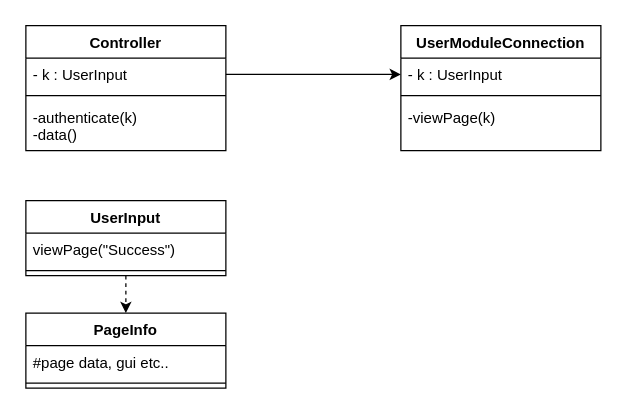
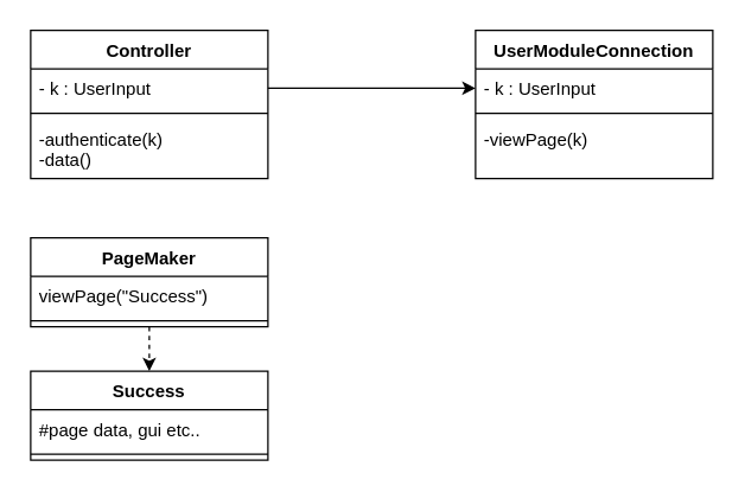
- <mxCell id="7" value="UserInput" style="swimlane;fontStyle=1;align=center;verticalAlign=top;childLayout=stackLayout;horizontal=1;startSize=26;horizontalStack=0;resizeParent=1;resizeParentMax=0;resizeLast=0;collapsible=1;marginBottom=0;" parent="1" vertex="1"><mxGeometry x="20" y="160" width="160" height="60" as="geometry" /></mxCell>
+ <mxCell id="7" value="PageMaker" style="swimlane;fontStyle=1;align=center;verticalAlign=top;childLayout=stackLayout;horizontal=1;startSize=26;horizontalStack=0;resizeParent=1;resizeParentMax=0;resizeLast=0;collapsible=1;marginBottom=0;" parent="1" vertex="1"><mxGeometry x="20" y="160" width="160" height="60" as="geometry" /></mxCell>
- <mxCell id="10" value="PageInfo" style="swimlane;fontStyle=1;align=center;verticalAlign=top;childLayout=stackLayout;horizontal=1;startSize=26;horizontalStack=0;resizeParent=1;resizeParentMax=0;resizeLast=0;collapsible=1;marginBottom=0;" parent="1" vertex="1"><mxGeometry x="20" y="250" width="160" height="60" as="geometry" /></mxCell>
+ <mxCell id="10" value="Success" style="swimlane;fontStyle=1;align=center;verticalAlign=top;childLayout=stackLayout;horizontal=1;startSize=26;horizontalStack=0;resizeParent=1;resizeParentMax=0;resizeLast=0;collapsible=1;marginBottom=0;" parent="1" vertex="1"><mxGeometry x="20" y="250" width="160" height="60" as="geometry" /></mxCell>
